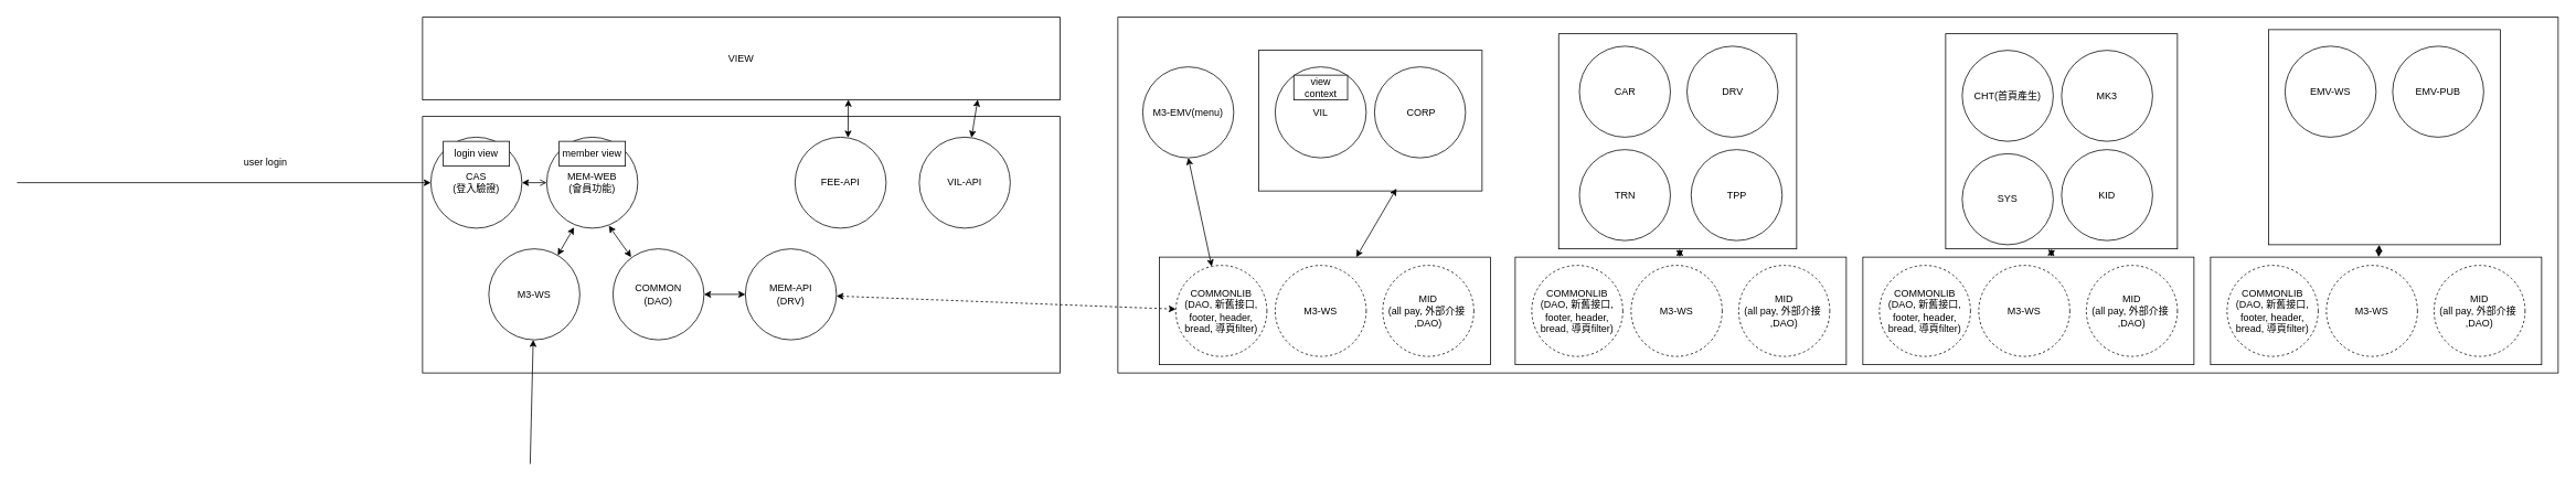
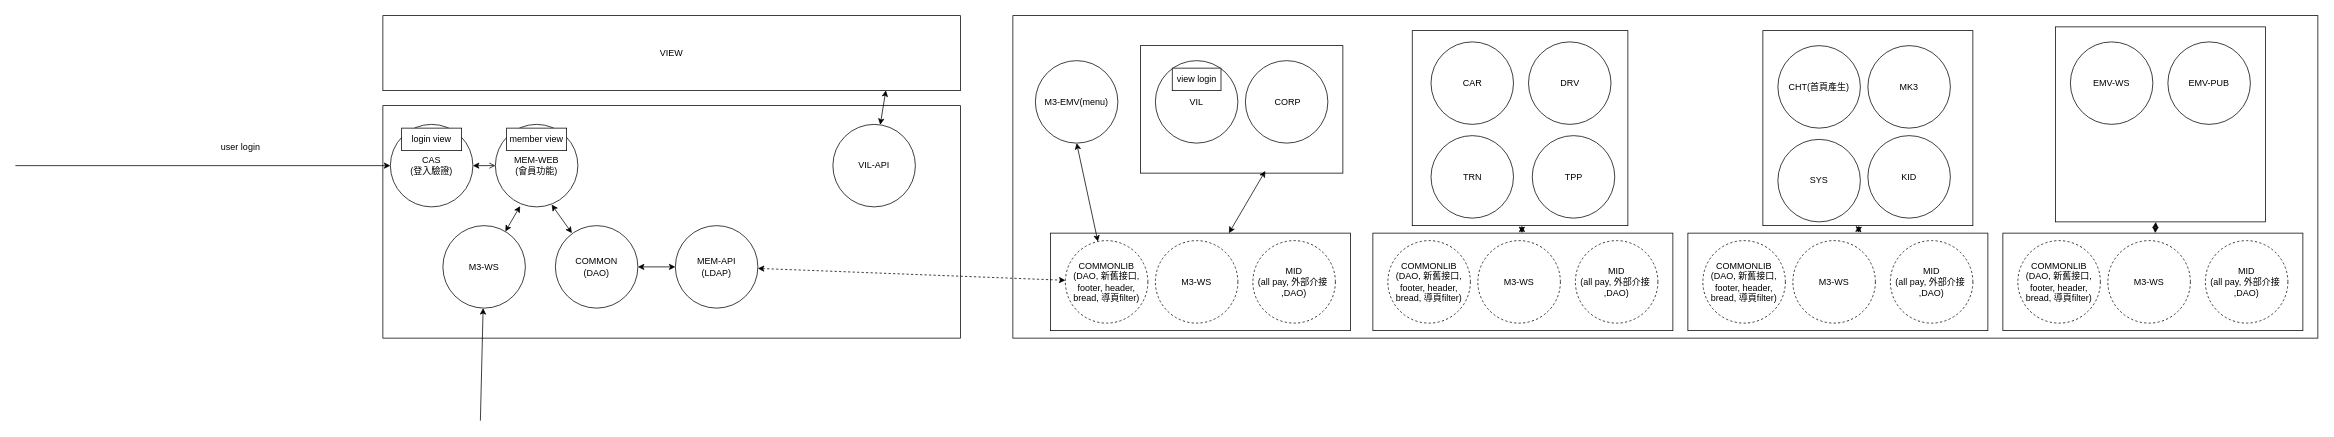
- <mxCell id="29" value="view context" style="rounded=0;whiteSpace=wrap;html=1;" vertex="1" parent="1"><mxGeometry x="1562.5" y="90" width="65" height="30" as="geometry" /></mxCell>
+ <mxCell id="29" value="view login" style="rounded=0;whiteSpace=wrap;html=1;" vertex="1" parent="1"><mxGeometry x="1562.5" y="90" width="65" height="30" as="geometry" /></mxCell>
- <mxCell id="23" value="" style="endArrow=classic;startArrow=classic;html=1;rounded=0;entryX=0.668;entryY=0.996;entryDx=0;entryDy=0;entryPerimeter=0;exitX=0.582;exitY=0.005;exitDx=0;exitDy=0;exitPerimeter=0;" edge="1" parent="1" source="21" target="20"><mxGeometry width="50" height="50" relative="1" as="geometry"><mxPoint x="1010" y="165" as="sourcePoint" /><mxPoint x="1060" y="115" as="targetPoint" /></mxGeometry></mxCell>
- <mxCell id="21" value="FEE-API" style="ellipse;whiteSpace=wrap;html=1;aspect=fixed;" vertex="1" parent="1"><mxGeometry x="960" y="165" width="110" height="110" as="geometry" /></mxCell>
- <mxCell id="5" value="MEM-API&lt;div&gt;(DRV)&lt;/div&gt;" style="ellipse;whiteSpace=wrap;html=1;aspect=fixed;" parent="1" vertex="1"><mxGeometry x="900" y="300" width="110" height="110" as="geometry" /></mxCell>
+ <mxCell id="5" value="MEM-API&lt;div&gt;(LDAP)&lt;/div&gt;" style="ellipse;whiteSpace=wrap;html=1;aspect=fixed;" parent="1" vertex="1"><mxGeometry x="900" y="300" width="110" height="110" as="geometry" /></mxCell>
